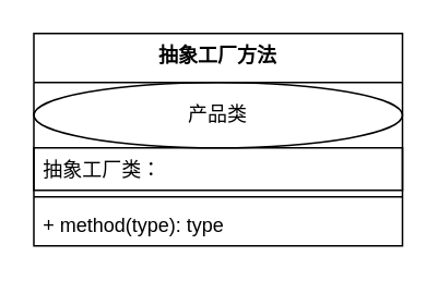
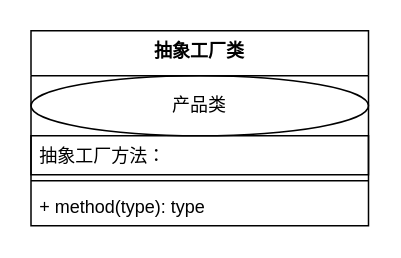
- <mxCell id="2" value="抽象工厂方法" style="swimlane;fontStyle=1;align=center;verticalAlign=top;childLayout=stackLayout;horizontal=1;startSize=30;horizontalStack=0;resizeParent=1;resizeParentMax=0;resizeLast=0;collapsible=1;marginBottom=0;direction=east;" vertex="1" parent="1"><mxGeometry x="20" y="20" width="225" height="130" as="geometry" /></mxCell>
+ <mxCell id="2" value="抽象工厂类" style="swimlane;fontStyle=1;align=center;verticalAlign=top;childLayout=stackLayout;horizontal=1;startSize=30;horizontalStack=0;resizeParent=1;resizeParentMax=0;resizeLast=0;collapsible=1;marginBottom=0;direction=east;" vertex="1" parent="1"><mxGeometry x="20" y="20" width="225" height="130" as="geometry" /></mxCell>
- <mxCell id="4" value="抽象工厂类：" style="text;strokeColor=#000000;fillColor=none;align=left;verticalAlign=top;spacingLeft=4;spacingRight=4;overflow=hidden;rotatable=0;points=[[0,0.5],[1,0.5]];portConstraint=eastwest;" vertex="1" parent="2"><mxGeometry y="70" width="225" height="26" as="geometry" /></mxCell>
+ <mxCell id="4" value="抽象工厂方法：" style="text;strokeColor=#000000;fillColor=none;align=left;verticalAlign=top;spacingLeft=4;spacingRight=4;overflow=hidden;rotatable=0;points=[[0,0.5],[1,0.5]];portConstraint=eastwest;" vertex="1" parent="2"><mxGeometry y="70" width="225" height="26" as="geometry" /></mxCell>
